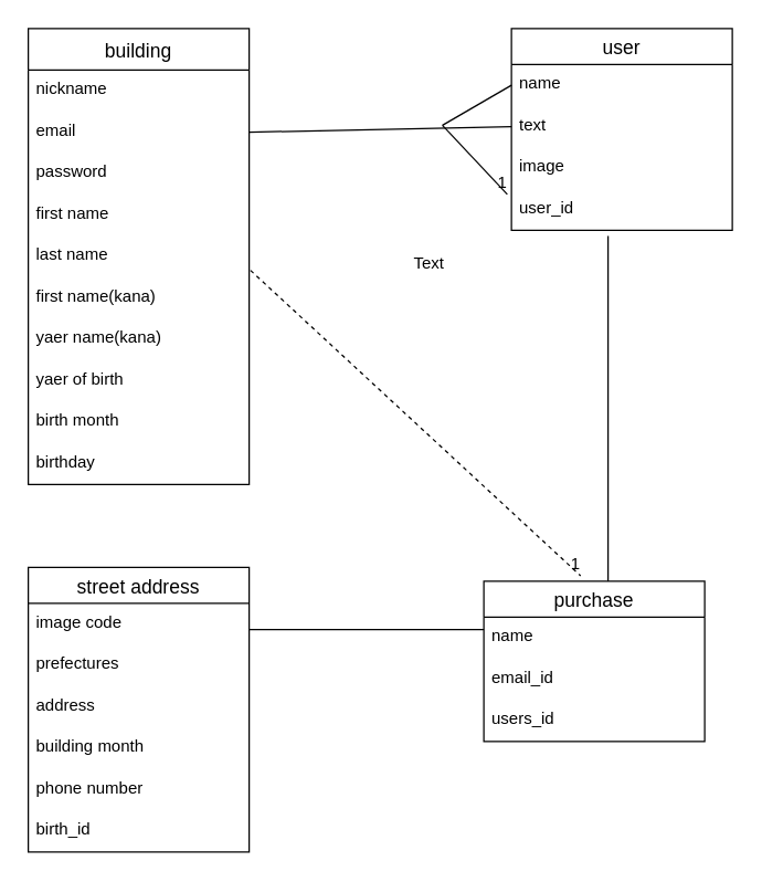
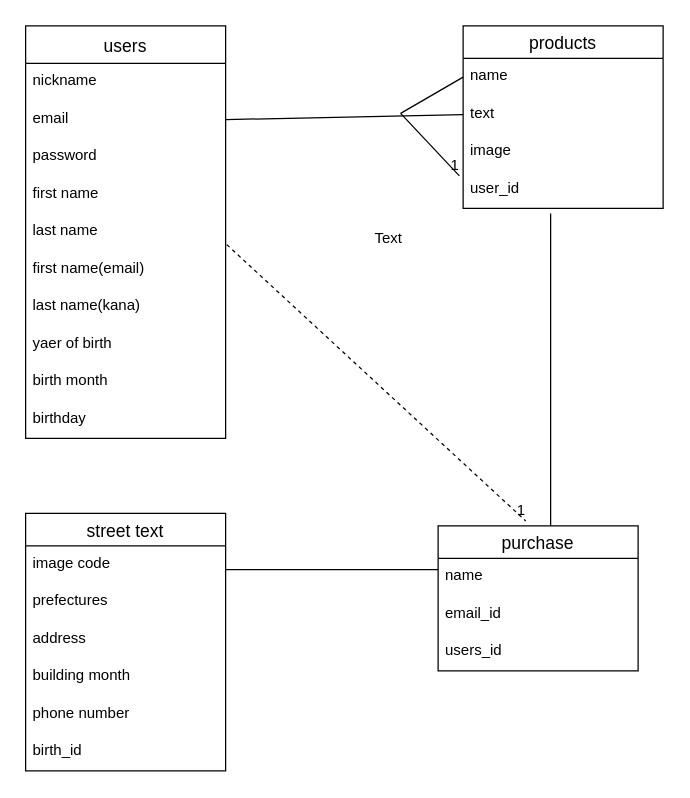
- <mxCell id="13" value="user" style="swimlane;fontStyle=0;childLayout=stackLayout;horizontal=1;startSize=26;horizontalStack=0;resizeParent=1;resizeParentMax=0;resizeLast=0;collapsible=1;marginBottom=0;align=center;fontSize=14;" vertex="1" parent="1"><mxGeometry x="370" y="20" width="160" height="146" as="geometry" /></mxCell>
+ <mxCell id="13" value="products" style="swimlane;fontStyle=0;childLayout=stackLayout;horizontal=1;startSize=26;horizontalStack=0;resizeParent=1;resizeParentMax=0;resizeLast=0;collapsible=1;marginBottom=0;align=center;fontSize=14;" vertex="1" parent="1"><mxGeometry x="370" y="20" width="160" height="146" as="geometry" /></mxCell>
- <mxCell id="2" value="building" style="swimlane;fontStyle=0;childLayout=stackLayout;horizontal=1;startSize=30;horizontalStack=0;resizeParent=1;resizeParentMax=0;resizeLast=0;collapsible=1;marginBottom=0;align=center;fontSize=14;" vertex="1" parent="1"><mxGeometry x="20" y="20" width="160" height="330" as="geometry" /></mxCell>
+ <mxCell id="2" value="users" style="swimlane;fontStyle=0;childLayout=stackLayout;horizontal=1;startSize=30;horizontalStack=0;resizeParent=1;resizeParentMax=0;resizeLast=0;collapsible=1;marginBottom=0;align=center;fontSize=14;" vertex="1" parent="1"><mxGeometry x="20" y="20" width="160" height="330" as="geometry" /></mxCell>
- <mxCell id="8" value="first name(kana)" style="text;strokeColor=none;fillColor=none;spacingLeft=4;spacingRight=4;overflow=hidden;rotatable=0;points=[[0,0.5],[1,0.5]];portConstraint=eastwest;fontSize=12;" vertex="1" parent="2"><mxGeometry y="180" width="160" height="30" as="geometry" /></mxCell>
+ <mxCell id="8" value="first name(email)" style="text;strokeColor=none;fillColor=none;spacingLeft=4;spacingRight=4;overflow=hidden;rotatable=0;points=[[0,0.5],[1,0.5]];portConstraint=eastwest;fontSize=12;" vertex="1" parent="2"><mxGeometry y="180" width="160" height="30" as="geometry" /></mxCell>
- <mxCell id="9" value="yaer name(kana)" style="text;strokeColor=none;fillColor=none;spacingLeft=4;spacingRight=4;overflow=hidden;rotatable=0;points=[[0,0.5],[1,0.5]];portConstraint=eastwest;fontSize=12;" vertex="1" parent="2"><mxGeometry y="210" width="160" height="30" as="geometry" /></mxCell>
+ <mxCell id="9" value="last name(kana)" style="text;strokeColor=none;fillColor=none;spacingLeft=4;spacingRight=4;overflow=hidden;rotatable=0;points=[[0,0.5],[1,0.5]];portConstraint=eastwest;fontSize=12;" vertex="1" parent="2"><mxGeometry y="210" width="160" height="30" as="geometry" /></mxCell>
- <mxCell id="28" value="street address" style="swimlane;fontStyle=0;childLayout=stackLayout;horizontal=1;startSize=26;horizontalStack=0;resizeParent=1;resizeParentMax=0;resizeLast=0;collapsible=1;marginBottom=0;align=center;fontSize=14;" vertex="1" parent="1"><mxGeometry x="20" y="410" width="160" height="206" as="geometry" /></mxCell>
+ <mxCell id="28" value="street text" style="swimlane;fontStyle=0;childLayout=stackLayout;horizontal=1;startSize=26;horizontalStack=0;resizeParent=1;resizeParentMax=0;resizeLast=0;collapsible=1;marginBottom=0;align=center;fontSize=14;" vertex="1" parent="1"><mxGeometry x="20" y="410" width="160" height="206" as="geometry" /></mxCell>
